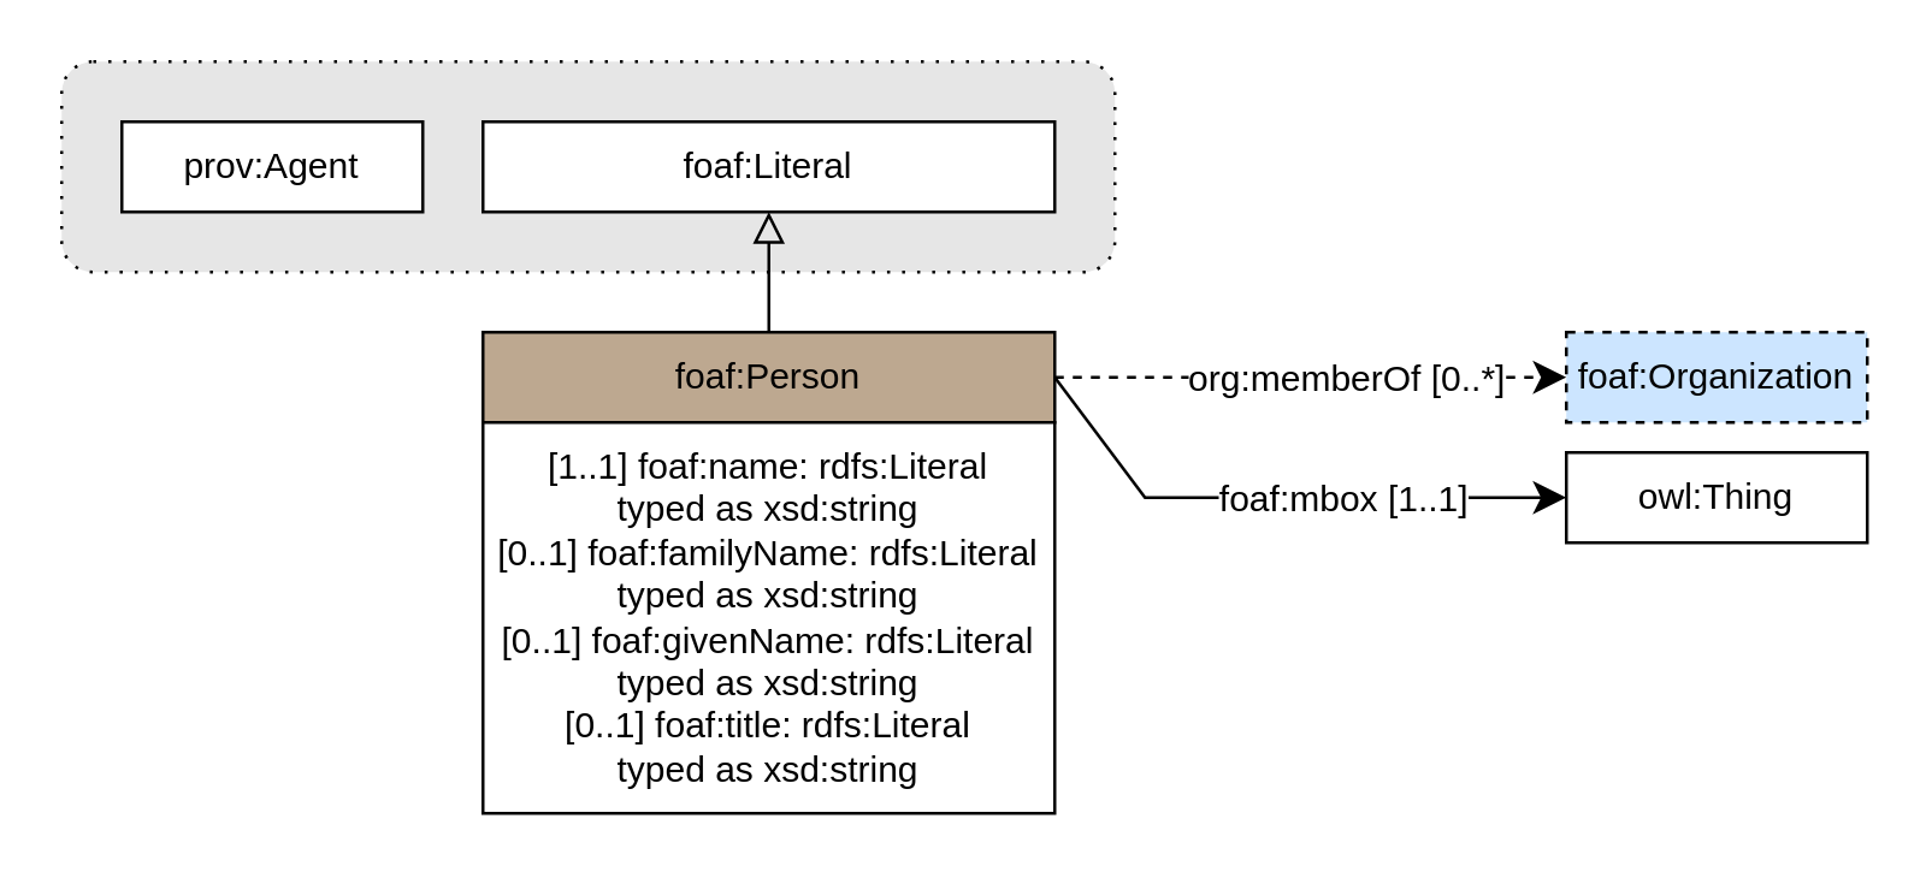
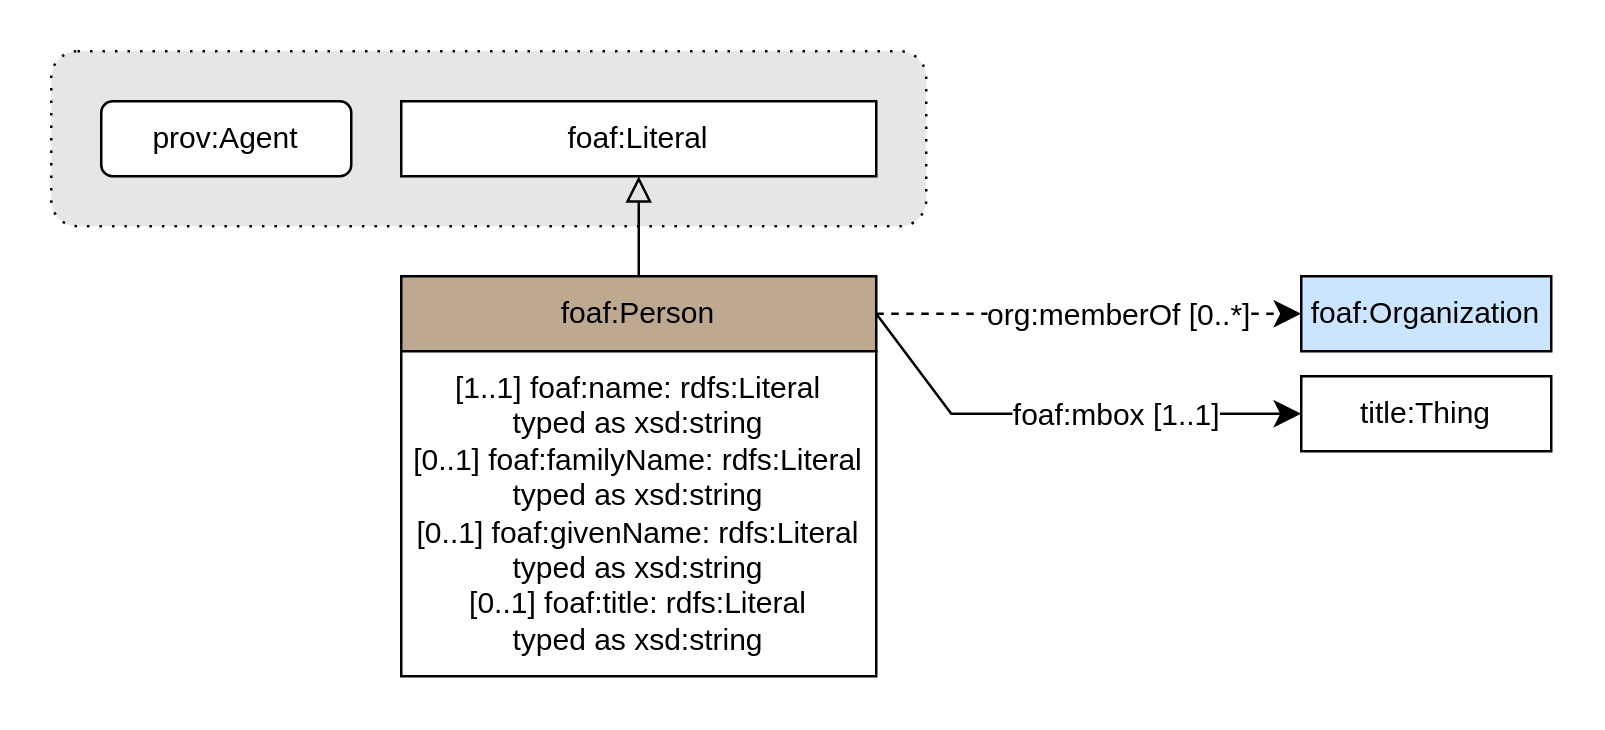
- <mxCell id="6" value="prov:Agent" style="rounded=0;whiteSpace=wrap;html=1;snapToPoint=1;points=[[0.1,0],[0.2,0],[0.3,0],[0.4,0],[0.5,0],[0.6,0],[0.7,0],[0.8,0],[0.9,0],[0,0.1],[0,0.3],[0,0.5],[0,0.7],[0,0.9],[0.1,1],[0.2,1],[0.3,1],[0.4,1],[0.5,1],[0.6,1],[0.7,1],[0.8,1],[0.9,1],[1,0.1],[1,0.3],[1,0.5],[1,0.7],[1,0.9]];" parent="1" vertex="1"><mxGeometry x="40" y="40" width="100" height="30" as="geometry" /></mxCell>
+ <mxCell id="6" value="prov:Agent" style="whiteSpace=wrap;html=1;snapToPoint=1;points=[[0.1,0],[0.2,0],[0.3,0],[0.4,0],[0.5,0],[0.6,0],[0.7,0],[0.8,0],[0.9,0],[0,0.1],[0,0.3],[0,0.5],[0,0.7],[0,0.9],[0.1,1],[0.2,1],[0.3,1],[0.4,1],[0.5,1],[0.6,1],[0.7,1],[0.8,1],[0.9,1],[1,0.1],[1,0.3],[1,0.5],[1,0.7],[1,0.9]];rounded=1;" parent="1" vertex="1"><mxGeometry x="40" y="40" width="100" height="30" as="geometry" /></mxCell>
- <mxCell id="4" value="foaf:Organization" style="rounded=0;whiteSpace=wrap;html=1;snapToPoint=1;points=[[0.1,0],[0.2,0],[0.3,0],[0.4,0],[0.5,0],[0.6,0],[0.7,0],[0.8,0],[0.9,0],[0,0.1],[0,0.3],[0,0.5],[0,0.7],[0,0.9],[0.1,1],[0.2,1],[0.3,1],[0.4,1],[0.5,1],[0.6,1],[0.7,1],[0.8,1],[0.9,1],[1,0.1],[1,0.3],[1,0.5],[1,0.7],[1,0.9]];fillColor=#CCE5FF;dashed=1;" parent="1" vertex="1"><mxGeometry x="520" y="110" width="100" height="30" as="geometry" /></mxCell>
+ <mxCell id="4" value="foaf:Organization" style="rounded=0;whiteSpace=wrap;html=1;snapToPoint=1;points=[[0.1,0],[0.2,0],[0.3,0],[0.4,0],[0.5,0],[0.6,0],[0.7,0],[0.8,0],[0.9,0],[0,0.1],[0,0.3],[0,0.5],[0,0.7],[0,0.9],[0.1,1],[0.2,1],[0.3,1],[0.4,1],[0.5,1],[0.6,1],[0.7,1],[0.8,1],[0.9,1],[1,0.1],[1,0.3],[1,0.5],[1,0.7],[1,0.9]];fillColor=#CCE5FF;" parent="1" vertex="1"><mxGeometry x="520" y="110" width="100" height="30" as="geometry" /></mxCell>
- <mxCell id="13" value="owl:Thing" style="rounded=0;whiteSpace=wrap;html=1;snapToPoint=1;points=[[0.1,0],[0.2,0],[0.3,0],[0.4,0],[0.5,0],[0.6,0],[0.7,0],[0.8,0],[0.9,0],[0,0.1],[0,0.3],[0,0.5],[0,0.7],[0,0.9],[0.1,1],[0.2,1],[0.3,1],[0.4,1],[0.5,1],[0.6,1],[0.7,1],[0.8,1],[0.9,1],[1,0.1],[1,0.3],[1,0.5],[1,0.7],[1,0.9]];" parent="1" vertex="1"><mxGeometry x="520" y="150" width="100" height="30" as="geometry" /></mxCell>
+ <mxCell id="13" value="title:Thing" style="rounded=0;whiteSpace=wrap;html=1;snapToPoint=1;points=[[0.1,0],[0.2,0],[0.3,0],[0.4,0],[0.5,0],[0.6,0],[0.7,0],[0.8,0],[0.9,0],[0,0.1],[0,0.3],[0,0.5],[0,0.7],[0,0.9],[0.1,1],[0.2,1],[0.3,1],[0.4,1],[0.5,1],[0.6,1],[0.7,1],[0.8,1],[0.9,1],[1,0.1],[1,0.3],[1,0.5],[1,0.7],[1,0.9]];" parent="1" vertex="1"><mxGeometry x="520" y="150" width="100" height="30" as="geometry" /></mxCell>
